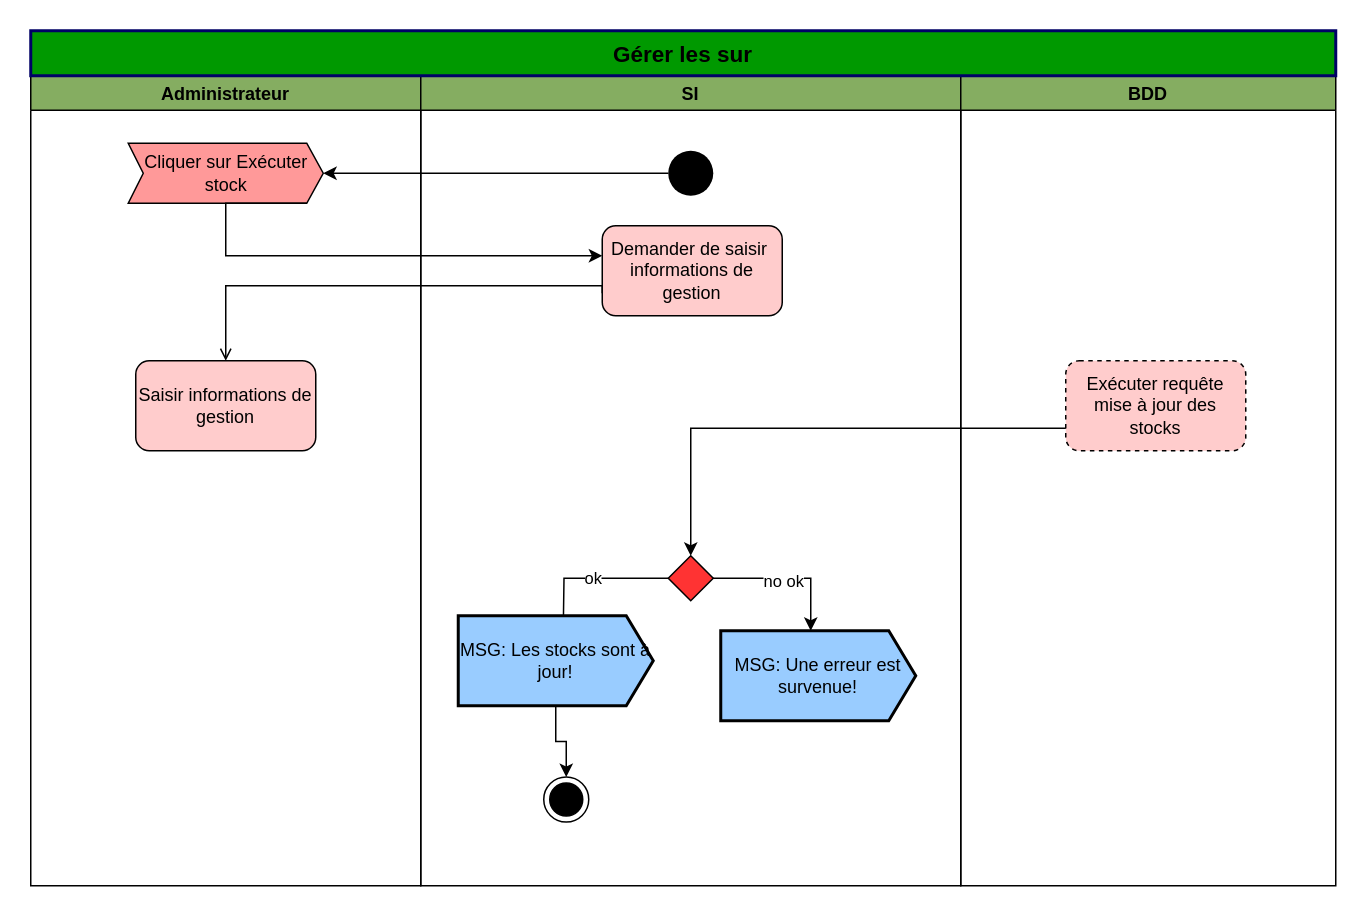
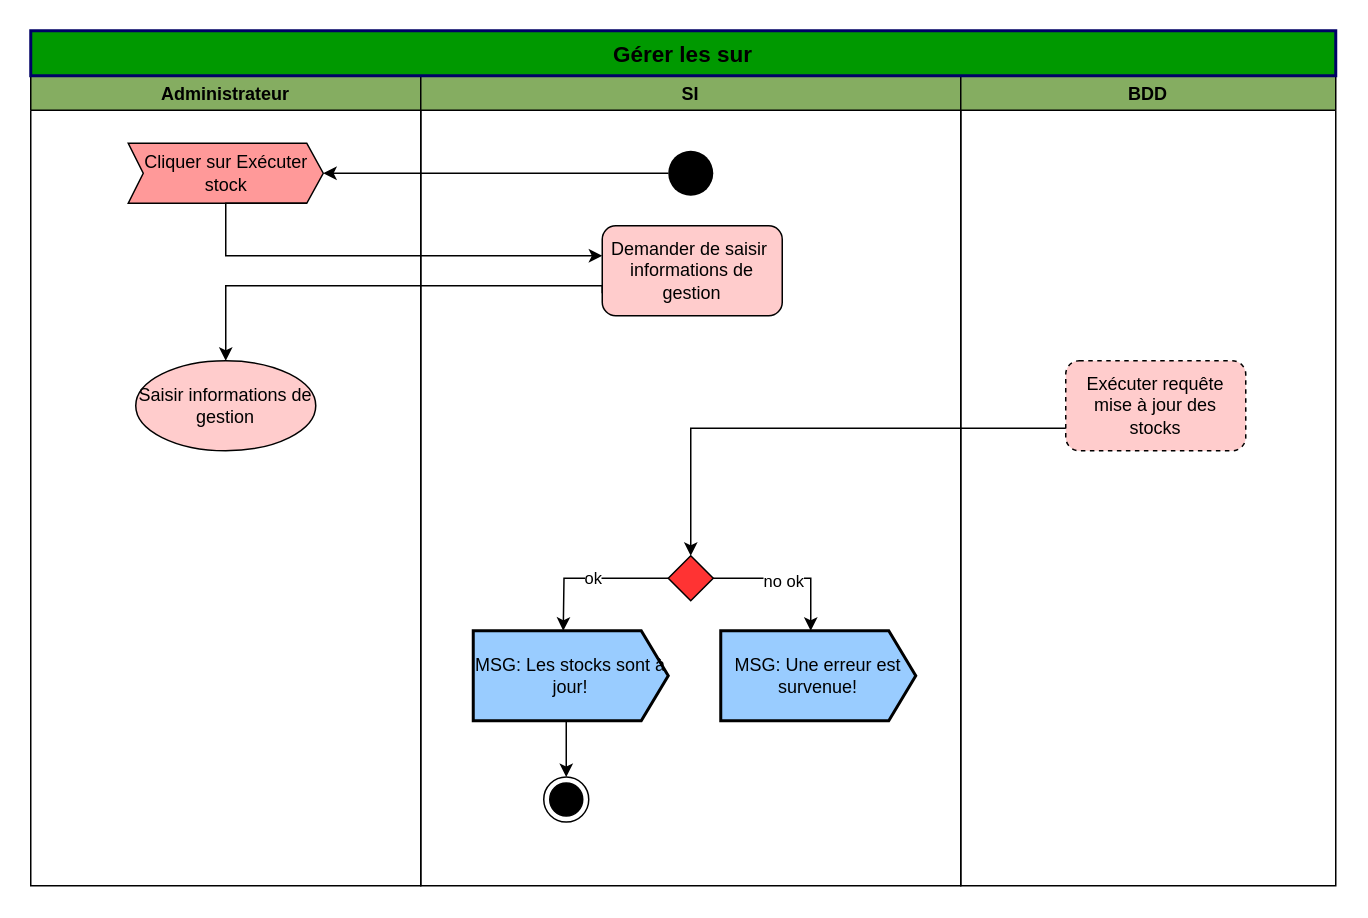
- <mxCell id="21" style="edgeStyle=orthogonalEdgeStyle;rounded=0;orthogonalLoop=1;jettySize=auto;html=1;exitX=0;exitY=0.75;exitDx=0;exitDy=0;endArrow=open;" edge="1" parent="1" source="7" target="4"><mxGeometry relative="1" as="geometry"><Array as="points"><mxPoint x="401" y="190" /><mxPoint x="150" y="190" /></Array></mxGeometry></mxCell>
+ <mxCell id="21" style="edgeStyle=orthogonalEdgeStyle;rounded=0;orthogonalLoop=1;jettySize=auto;html=1;exitX=0;exitY=0.75;exitDx=0;exitDy=0;" edge="1" parent="1" source="7" target="4"><mxGeometry relative="1" as="geometry"><Array as="points"><mxPoint x="401" y="190" /><mxPoint x="150" y="190" /></Array></mxGeometry></mxCell>
- <mxCell id="4" value="Saisir informations de gestion" style="rounded=1;whiteSpace=wrap;html=1;fillColor=#FFCCCC;" vertex="1" parent="2"><mxGeometry x="70" y="190" width="120" height="60" as="geometry" /></mxCell>
+ <mxCell id="4" value="Saisir informations de gestion" style="ellipse;whiteSpace=wrap;html=1;fillColor=#FFCCCC;" vertex="1" parent="2"><mxGeometry x="70" y="190" width="120" height="60" as="geometry" /></mxCell>
- <mxCell id="15" value="MSG: Les stocks sont à jour!" style="html=1;shape=mxgraph.sysml.sendSigAct;strokeWidth=2;whiteSpace=wrap;align=center;fillColor=#99CCFF;" vertex="1" parent="5"><mxGeometry x="25" y="360" width="130" height="60" as="geometry" /></mxCell>
+ <mxCell id="15" value="MSG: Les stocks sont à jour!" style="html=1;shape=mxgraph.sysml.sendSigAct;strokeWidth=2;whiteSpace=wrap;align=center;fillColor=#99CCFF;" vertex="1" parent="5"><mxGeometry x="35" y="370" width="130" height="60" as="geometry" /></mxCell>
